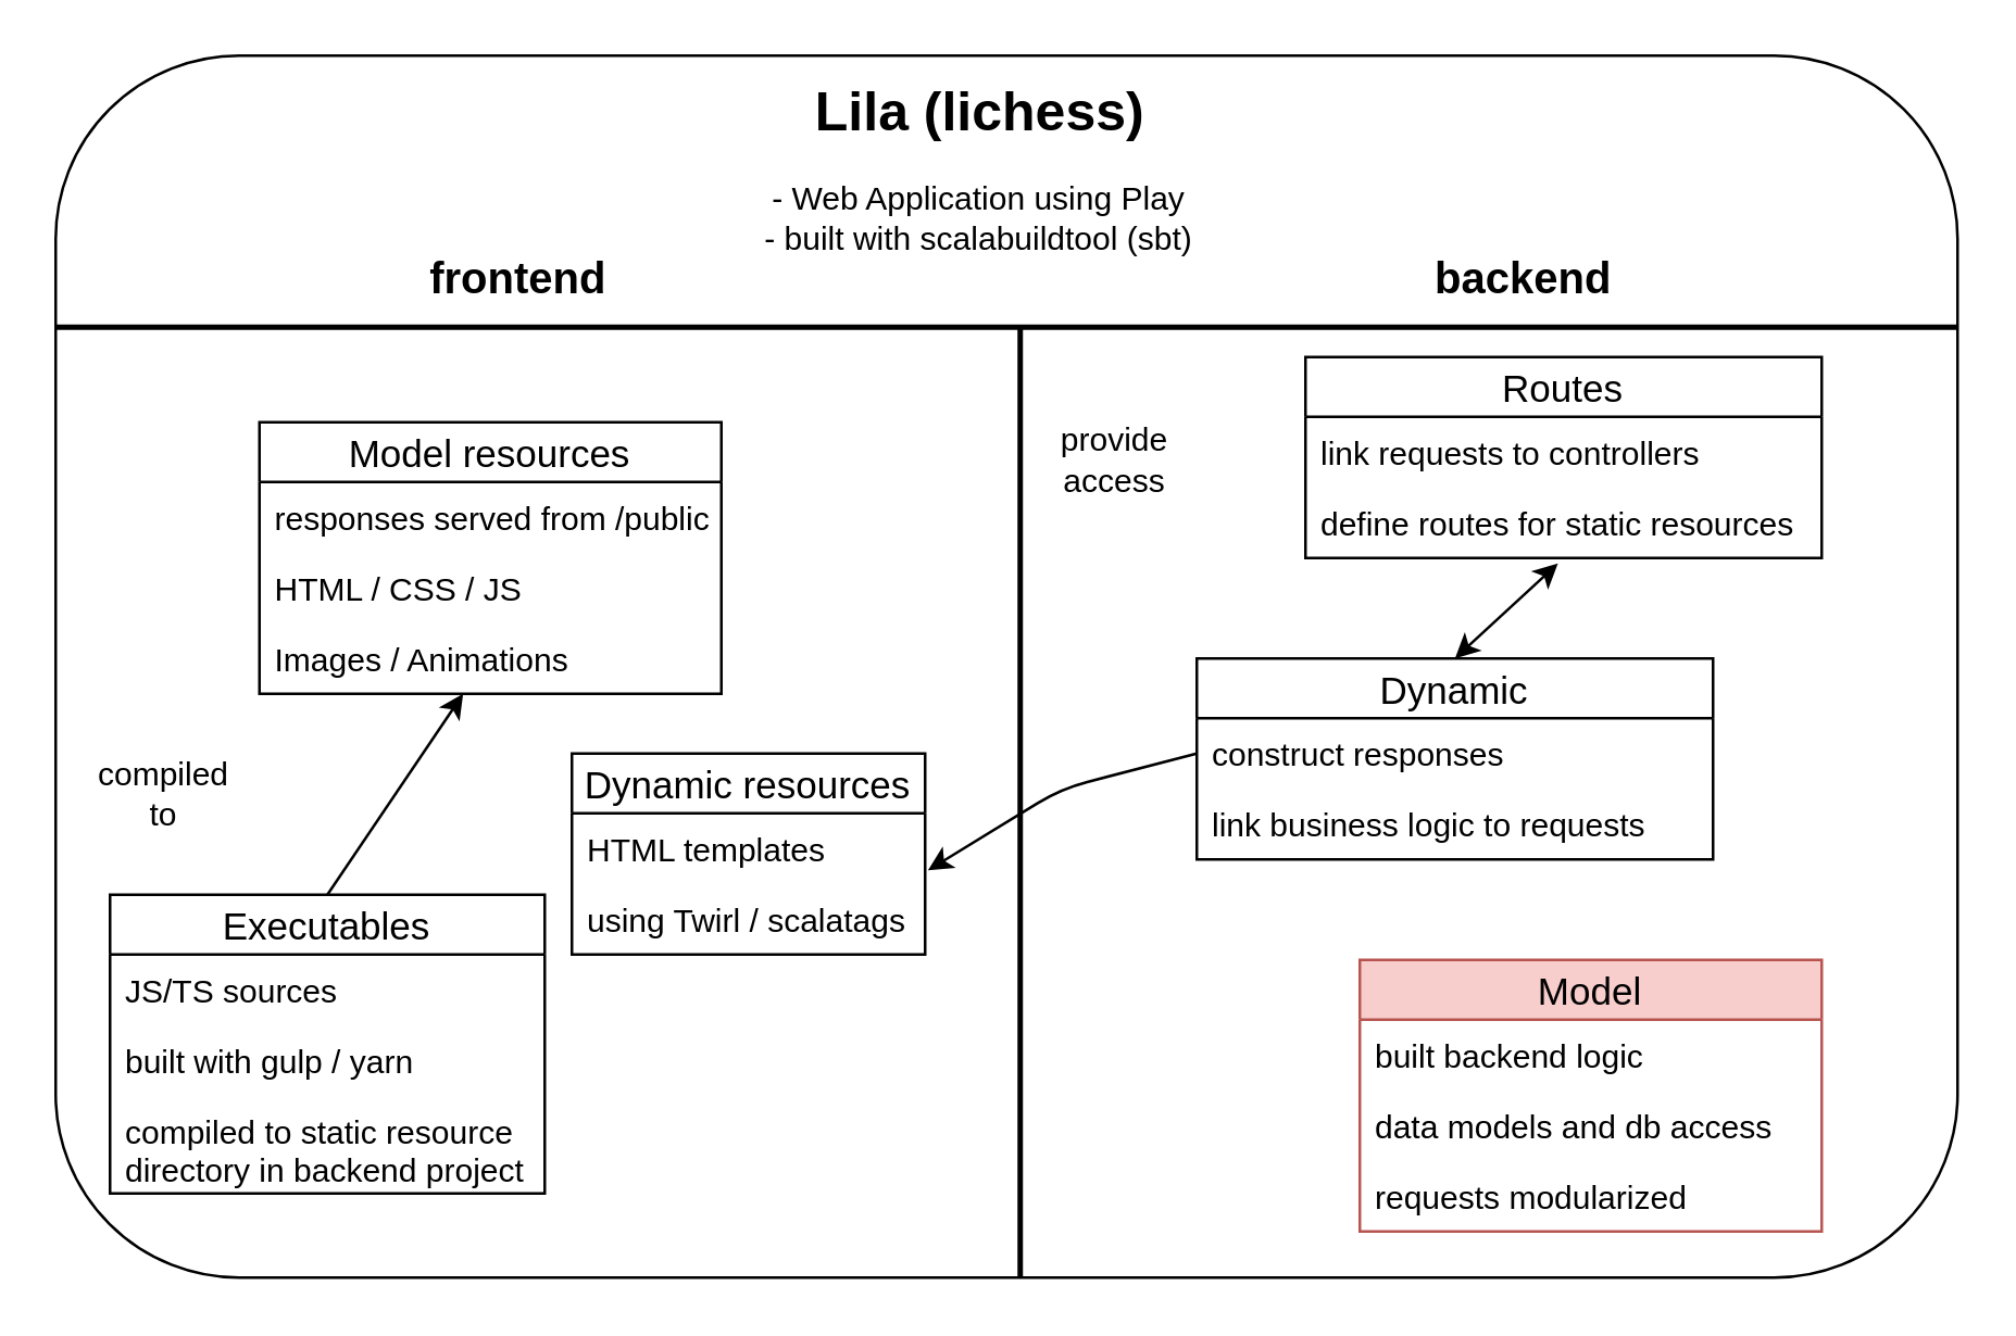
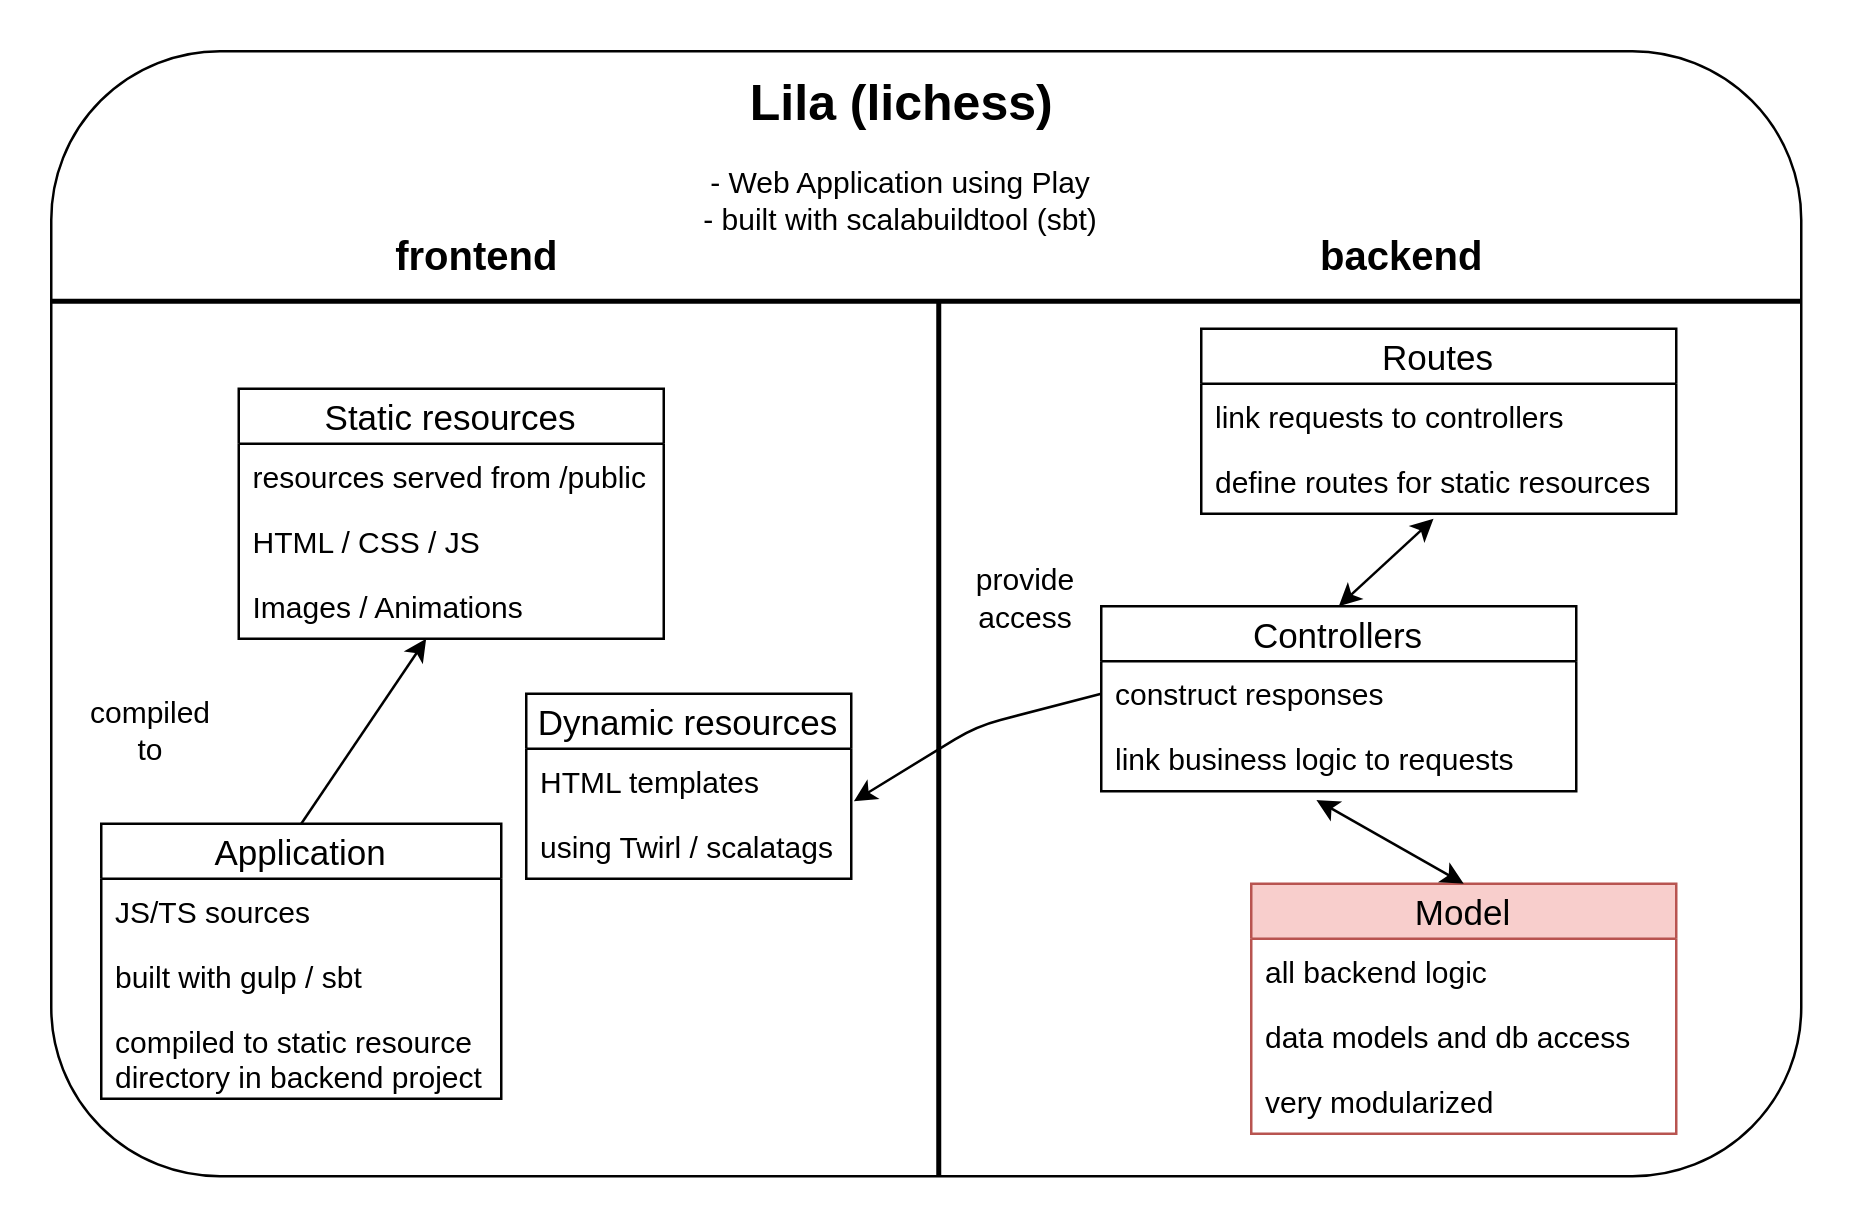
- <mxCell id="12" value="Model resources" style="swimlane;fontStyle=0;childLayout=stackLayout;horizontal=1;startSize=22;fillColor=none;horizontalStack=0;resizeParent=1;resizeParentMax=0;resizeLast=0;collapsible=1;marginBottom=0;swimlaneFillColor=#ffffff;align=center;fontSize=14;" vertex="1" parent="1"><mxGeometry x="95" y="155" width="170" height="100" as="geometry" /></mxCell>
+ <mxCell id="12" value="Static resources" style="swimlane;fontStyle=0;childLayout=stackLayout;horizontal=1;startSize=22;fillColor=none;horizontalStack=0;resizeParent=1;resizeParentMax=0;resizeLast=0;collapsible=1;marginBottom=0;swimlaneFillColor=#ffffff;align=center;fontSize=14;" vertex="1" parent="1"><mxGeometry x="95" y="155" width="170" height="100" as="geometry" /></mxCell>
- <mxCell id="34" value="provide access" style="text;html=1;strokeColor=none;fillColor=none;align=center;verticalAlign=middle;whiteSpace=wrap;rounded=0;" vertex="1" parent="1"><mxGeometry x="390" y="159" width="40" height="20" as="geometry" /></mxCell>
+ <mxCell id="34" value="provide access" style="text;html=1;strokeColor=none;fillColor=none;align=center;verticalAlign=middle;whiteSpace=wrap;rounded=0;" vertex="1" parent="1"><mxGeometry x="390" y="229" width="40" height="20" as="geometry" /></mxCell>
- <mxCell id="13" value="responses served from /public" style="text;strokeColor=none;fillColor=none;spacingLeft=4;spacingRight=4;overflow=hidden;rotatable=0;points=[[0,0.5],[1,0.5]];portConstraint=eastwest;fontSize=12;" vertex="1" parent="12"><mxGeometry y="22" width="170" height="26" as="geometry" /></mxCell>
+ <mxCell id="13" value="resources served from /public" style="text;strokeColor=none;fillColor=none;spacingLeft=4;spacingRight=4;overflow=hidden;rotatable=0;points=[[0,0.5],[1,0.5]];portConstraint=eastwest;fontSize=12;" vertex="1" parent="12"><mxGeometry y="22" width="170" height="26" as="geometry" /></mxCell>
- <mxCell id="19" value="Dynamic" style="swimlane;fontStyle=0;childLayout=stackLayout;horizontal=1;startSize=22;fillColor=none;horizontalStack=0;resizeParent=1;resizeParentMax=0;resizeLast=0;collapsible=1;marginBottom=0;swimlaneFillColor=#ffffff;align=center;fontSize=14;" vertex="1" parent="1"><mxGeometry x="440" y="242" width="190" height="74" as="geometry" /></mxCell>
+ <mxCell id="19" value="Controllers" style="swimlane;fontStyle=0;childLayout=stackLayout;horizontal=1;startSize=22;fillColor=none;horizontalStack=0;resizeParent=1;resizeParentMax=0;resizeLast=0;collapsible=1;marginBottom=0;swimlaneFillColor=#ffffff;align=center;fontSize=14;" vertex="1" parent="1"><mxGeometry x="440" y="242" width="190" height="74" as="geometry" /></mxCell>
+ <mxCell id="31" value="" style="endArrow=classic;startArrow=classic;html=1;entryX=0.453;entryY=1.135;entryDx=0;entryDy=0;entryPerimeter=0;exitX=0.5;exitY=0;exitDx=0;exitDy=0;" edge="1" parent="1" source="22" target="21"><mxGeometry width="50" height="50" relative="1" as="geometry"><mxPoint x="430" y="380" as="sourcePoint" /><mxPoint x="480" y="330" as="targetPoint" /></mxGeometry></mxCell>
- <mxCell id="5" value="Executables" style="swimlane;fontStyle=0;childLayout=stackLayout;horizontal=1;startSize=22;fillColor=none;horizontalStack=0;resizeParent=1;resizeParentMax=0;resizeLast=0;collapsible=1;marginBottom=0;swimlaneFillColor=#ffffff;align=center;fontSize=14;" vertex="1" parent="1"><mxGeometry x="40" y="329" width="160" height="110" as="geometry" /></mxCell>
+ <mxCell id="5" value="Application" style="swimlane;fontStyle=0;childLayout=stackLayout;horizontal=1;startSize=22;fillColor=none;horizontalStack=0;resizeParent=1;resizeParentMax=0;resizeLast=0;collapsible=1;marginBottom=0;swimlaneFillColor=#ffffff;align=center;fontSize=14;" vertex="1" parent="1"><mxGeometry x="40" y="329" width="160" height="110" as="geometry" /></mxCell>
- <mxCell id="23" value="built backend logic" style="text;strokeColor=none;fillColor=none;spacingLeft=4;spacingRight=4;overflow=hidden;rotatable=0;points=[[0,0.5],[1,0.5]];portConstraint=eastwest;fontSize=12;" vertex="1" parent="22"><mxGeometry y="22" width="170" height="26" as="geometry" /></mxCell>
+ <mxCell id="23" value="all backend logic" style="text;strokeColor=none;fillColor=none;spacingLeft=4;spacingRight=4;overflow=hidden;rotatable=0;points=[[0,0.5],[1,0.5]];portConstraint=eastwest;fontSize=12;" vertex="1" parent="22"><mxGeometry y="22" width="170" height="26" as="geometry" /></mxCell>
- <mxCell id="7" value="built with gulp / yarn" style="text;strokeColor=none;fillColor=none;spacingLeft=4;spacingRight=4;overflow=hidden;rotatable=0;points=[[0,0.5],[1,0.5]];portConstraint=eastwest;fontSize=12;" vertex="1" parent="5"><mxGeometry y="48" width="160" height="26" as="geometry" /></mxCell>
+ <mxCell id="7" value="built with gulp / sbt" style="text;strokeColor=none;fillColor=none;spacingLeft=4;spacingRight=4;overflow=hidden;rotatable=0;points=[[0,0.5],[1,0.5]];portConstraint=eastwest;fontSize=12;" vertex="1" parent="5"><mxGeometry y="48" width="160" height="26" as="geometry" /></mxCell>
- <mxCell id="25" value="requests modularized" style="text;strokeColor=none;fillColor=none;spacingLeft=4;spacingRight=4;overflow=hidden;rotatable=0;points=[[0,0.5],[1,0.5]];portConstraint=eastwest;fontSize=12;" vertex="1" parent="22"><mxGeometry y="74" width="170" height="26" as="geometry" /></mxCell>
+ <mxCell id="25" value="very modularized" style="text;strokeColor=none;fillColor=none;spacingLeft=4;spacingRight=4;overflow=hidden;rotatable=0;points=[[0,0.5],[1,0.5]];portConstraint=eastwest;fontSize=12;" vertex="1" parent="22"><mxGeometry y="74" width="170" height="26" as="geometry" /></mxCell>
